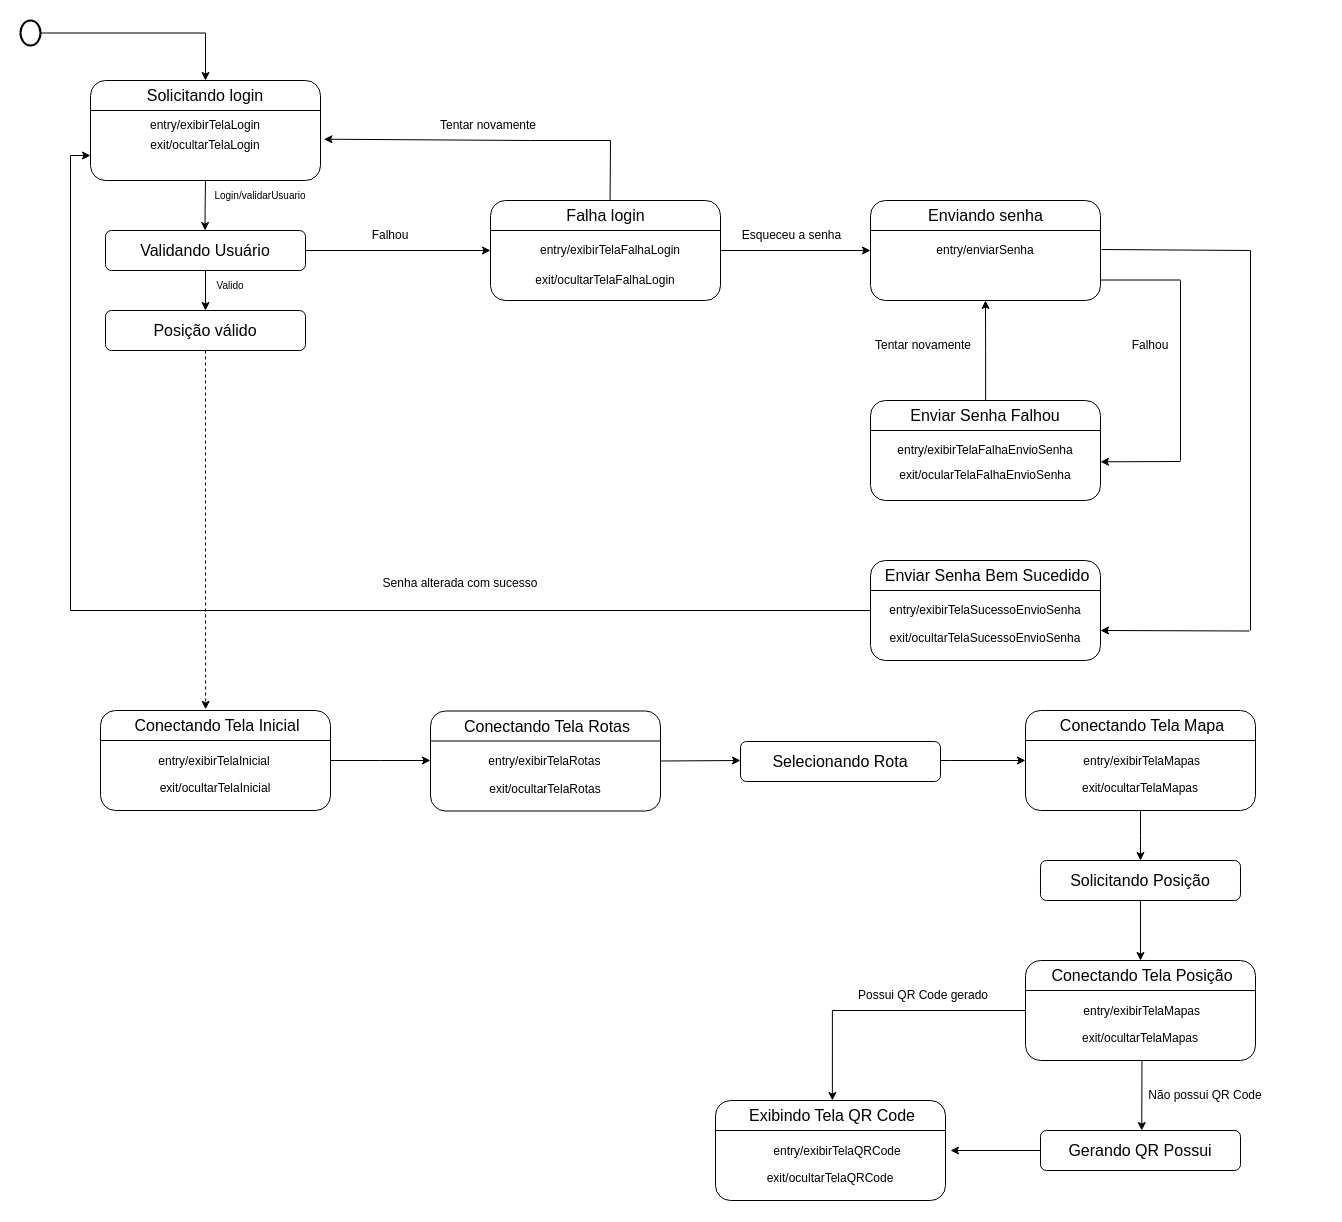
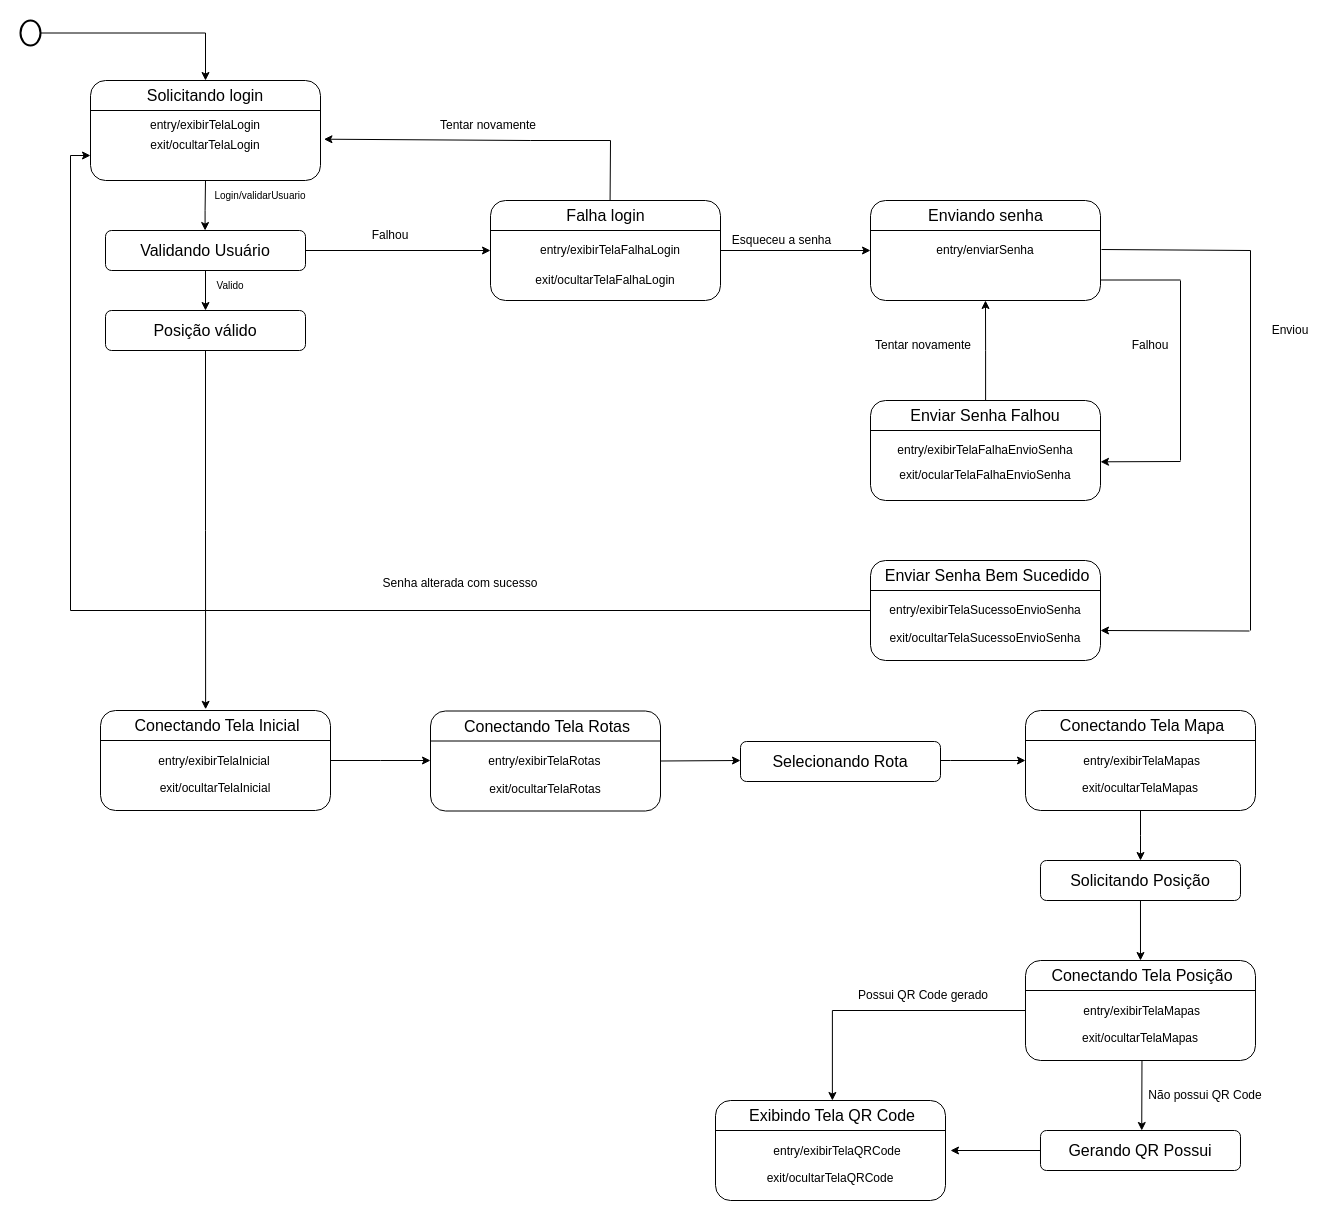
- <mxCell id="33" value="Esqueceu a senha" style="text;html=1;align=center;verticalAlign=middle;whiteSpace=wrap;rounded=0;" vertex="1" parent="1"><mxGeometry x="740" y="220" width="103" height="30" as="geometry" /></mxCell>
+ <mxCell id="33" value="Esqueceu a senha" style="text;html=1;align=center;verticalAlign=middle;whiteSpace=wrap;rounded=0;" vertex="1" parent="1"><mxGeometry x="730" y="225" width="103" height="30" as="geometry" /></mxCell>
+ <mxCell id="55" value="Enviou" style="text;html=1;align=center;verticalAlign=middle;whiteSpace=wrap;rounded=0;" vertex="1" parent="1"><mxGeometry x="1260" y="315" width="60" height="30" as="geometry" /></mxCell>
- <mxCell id="79" style="edgeStyle=orthogonalEdgeStyle;rounded=0;orthogonalLoop=1;jettySize=auto;html=1;entryX=0.448;entryY=-0.04;entryDx=0;entryDy=0;entryPerimeter=0;dashed=1;" edge="1" parent="1" source="16" target="61"><mxGeometry relative="1" as="geometry" /></mxCell>
+ <mxCell id="79" style="edgeStyle=orthogonalEdgeStyle;rounded=0;orthogonalLoop=1;jettySize=auto;html=1;entryX=0.448;entryY=-0.04;entryDx=0;entryDy=0;entryPerimeter=0;" edge="1" parent="1" source="16" target="61"><mxGeometry relative="1" as="geometry" /></mxCell>
